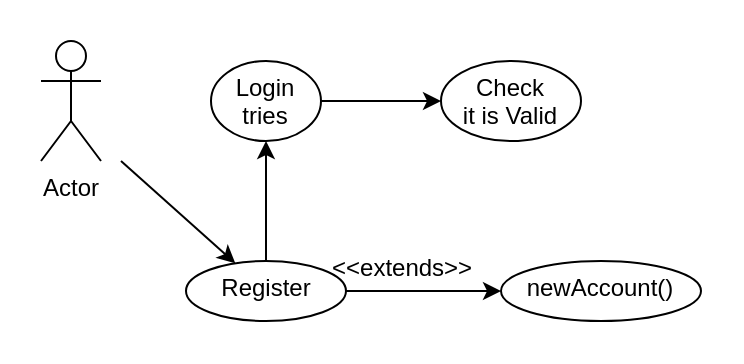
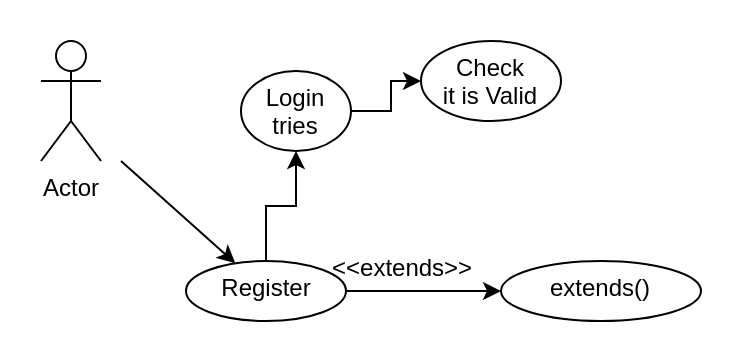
- <mxCell id="5" value="&lt;div style=&quot;&quot;&gt;&lt;span style=&quot;background-color: initial;&quot;&gt;Login&lt;br&gt;tries&lt;/span&gt;&lt;/div&gt;" style="ellipse;whiteSpace=wrap;html=1;verticalAlign=top;align=center;" vertex="1" parent="1"><mxGeometry x="105" y="30" width="55" height="40" as="geometry" /></mxCell>
+ <mxCell id="5" value="&lt;div style=&quot;&quot;&gt;&lt;span style=&quot;background-color: initial;&quot;&gt;Login&lt;br&gt;tries&lt;/span&gt;&lt;/div&gt;" style="ellipse;whiteSpace=wrap;html=1;verticalAlign=top;align=center;" vertex="1" parent="1"><mxGeometry x="120" y="35" width="55" height="40" as="geometry" /></mxCell>
- <mxCell id="11" value="&lt;div style=&quot;&quot;&gt;Check&lt;br&gt;it is Valid&lt;/div&gt;" style="ellipse;whiteSpace=wrap;html=1;verticalAlign=top;align=center;" vertex="1" parent="1"><mxGeometry x="220" y="30" width="70" height="40" as="geometry" /></mxCell>
+ <mxCell id="11" value="&lt;div style=&quot;&quot;&gt;Check&lt;br&gt;it is Valid&lt;/div&gt;" style="ellipse;whiteSpace=wrap;html=1;verticalAlign=top;align=center;" vertex="1" parent="1"><mxGeometry x="210" y="20" width="70" height="40" as="geometry" /></mxCell>
- <mxCell id="9" value="newAccount()" style="ellipse;whiteSpace=wrap;html=1;verticalAlign=top;" vertex="1" parent="1"><mxGeometry x="250" y="130" width="100" height="30" as="geometry" /></mxCell>
+ <mxCell id="9" value="extends()" style="ellipse;whiteSpace=wrap;html=1;verticalAlign=top;" vertex="1" parent="1"><mxGeometry x="250" y="130" width="100" height="30" as="geometry" /></mxCell>
